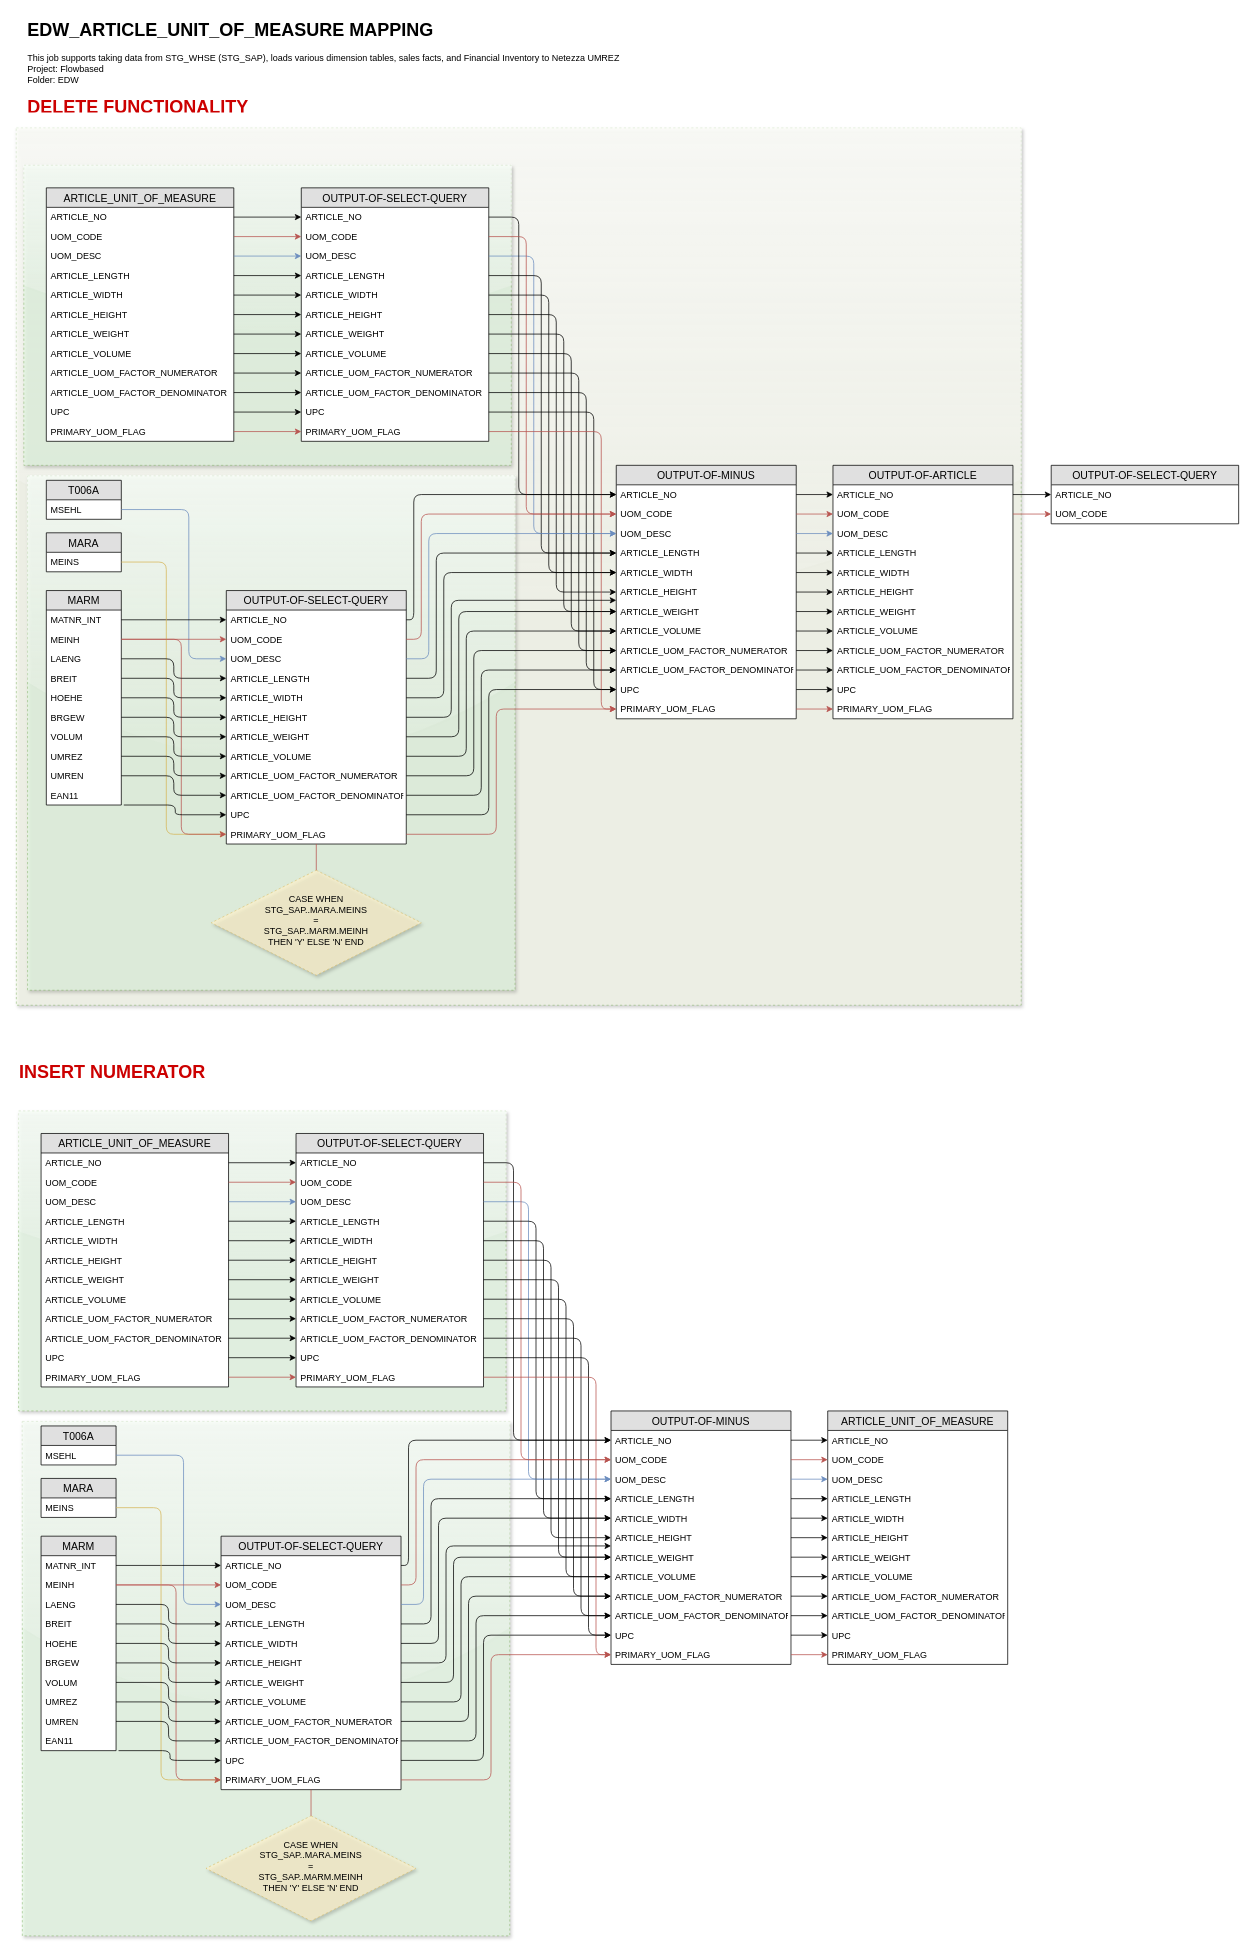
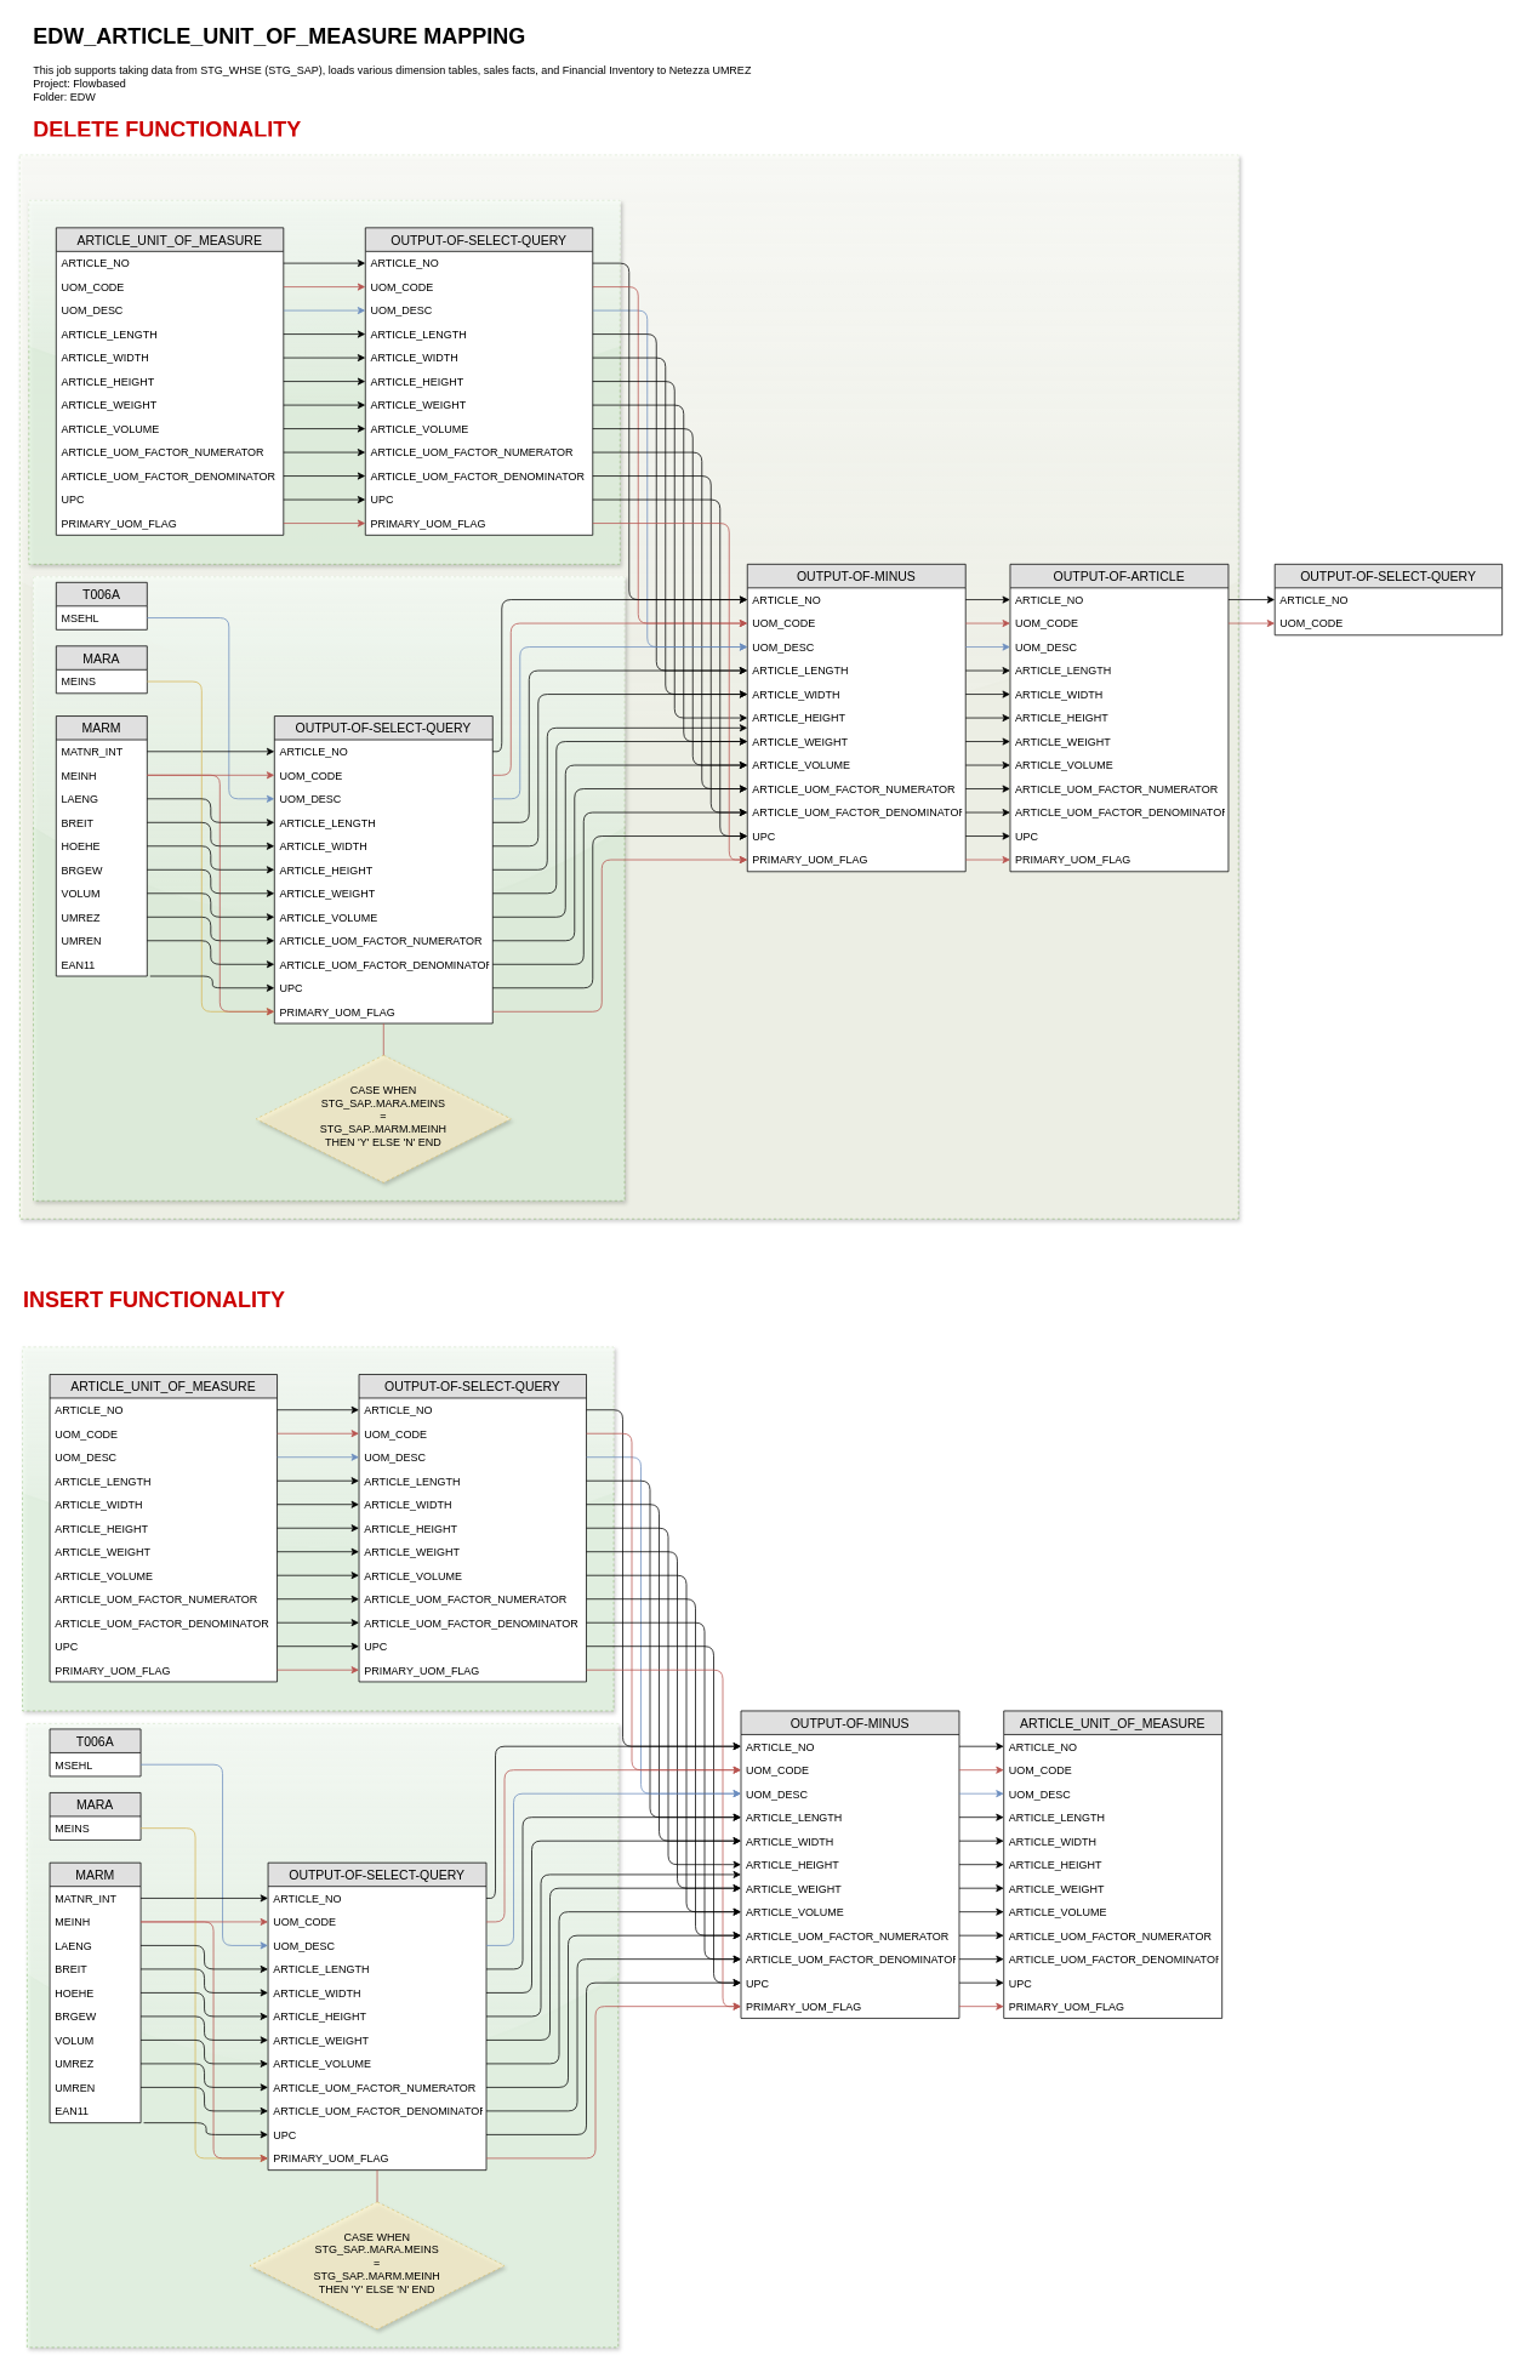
- <mxCell id="301" value="&lt;h1&gt;&lt;font style=&quot;font-size: 24px&quot; color=&quot;#cc0000&quot;&gt;&lt;br&gt;&lt;/font&gt;&lt;/h1&gt;&lt;div style=&quot;font-size: 24px&quot;&gt;&lt;b&gt;&lt;font style=&quot;font-size: 24px&quot; color=&quot;#cc0000&quot;&gt;INSERT NUMERATOR&lt;/font&gt;&lt;/b&gt;&lt;/div&gt;" style="text;html=1;strokeColor=none;fillColor=none;spacing=5;spacingTop=-20;whiteSpace=wrap;overflow=hidden;rounded=0;shadow=1;glass=1;dashed=1;comic=0;opacity=70;" vertex="1" parent="1"><mxGeometry x="20" y="1364" width="1310" height="120" as="geometry" /></mxCell>
+ <mxCell id="301" value="&lt;h1&gt;&lt;font style=&quot;font-size: 24px&quot; color=&quot;#cc0000&quot;&gt;&lt;br&gt;&lt;/font&gt;&lt;/h1&gt;&lt;div style=&quot;font-size: 24px&quot;&gt;&lt;b&gt;&lt;font style=&quot;font-size: 24px&quot; color=&quot;#cc0000&quot;&gt;INSERT FUNCTIONALITY&lt;/font&gt;&lt;/b&gt;&lt;/div&gt;" style="text;html=1;strokeColor=none;fillColor=none;spacing=5;spacingTop=-20;whiteSpace=wrap;overflow=hidden;rounded=0;shadow=1;glass=1;dashed=1;comic=0;opacity=70;" vertex="1" parent="1"><mxGeometry x="20" y="1364" width="1310" height="120" as="geometry" /></mxCell>
